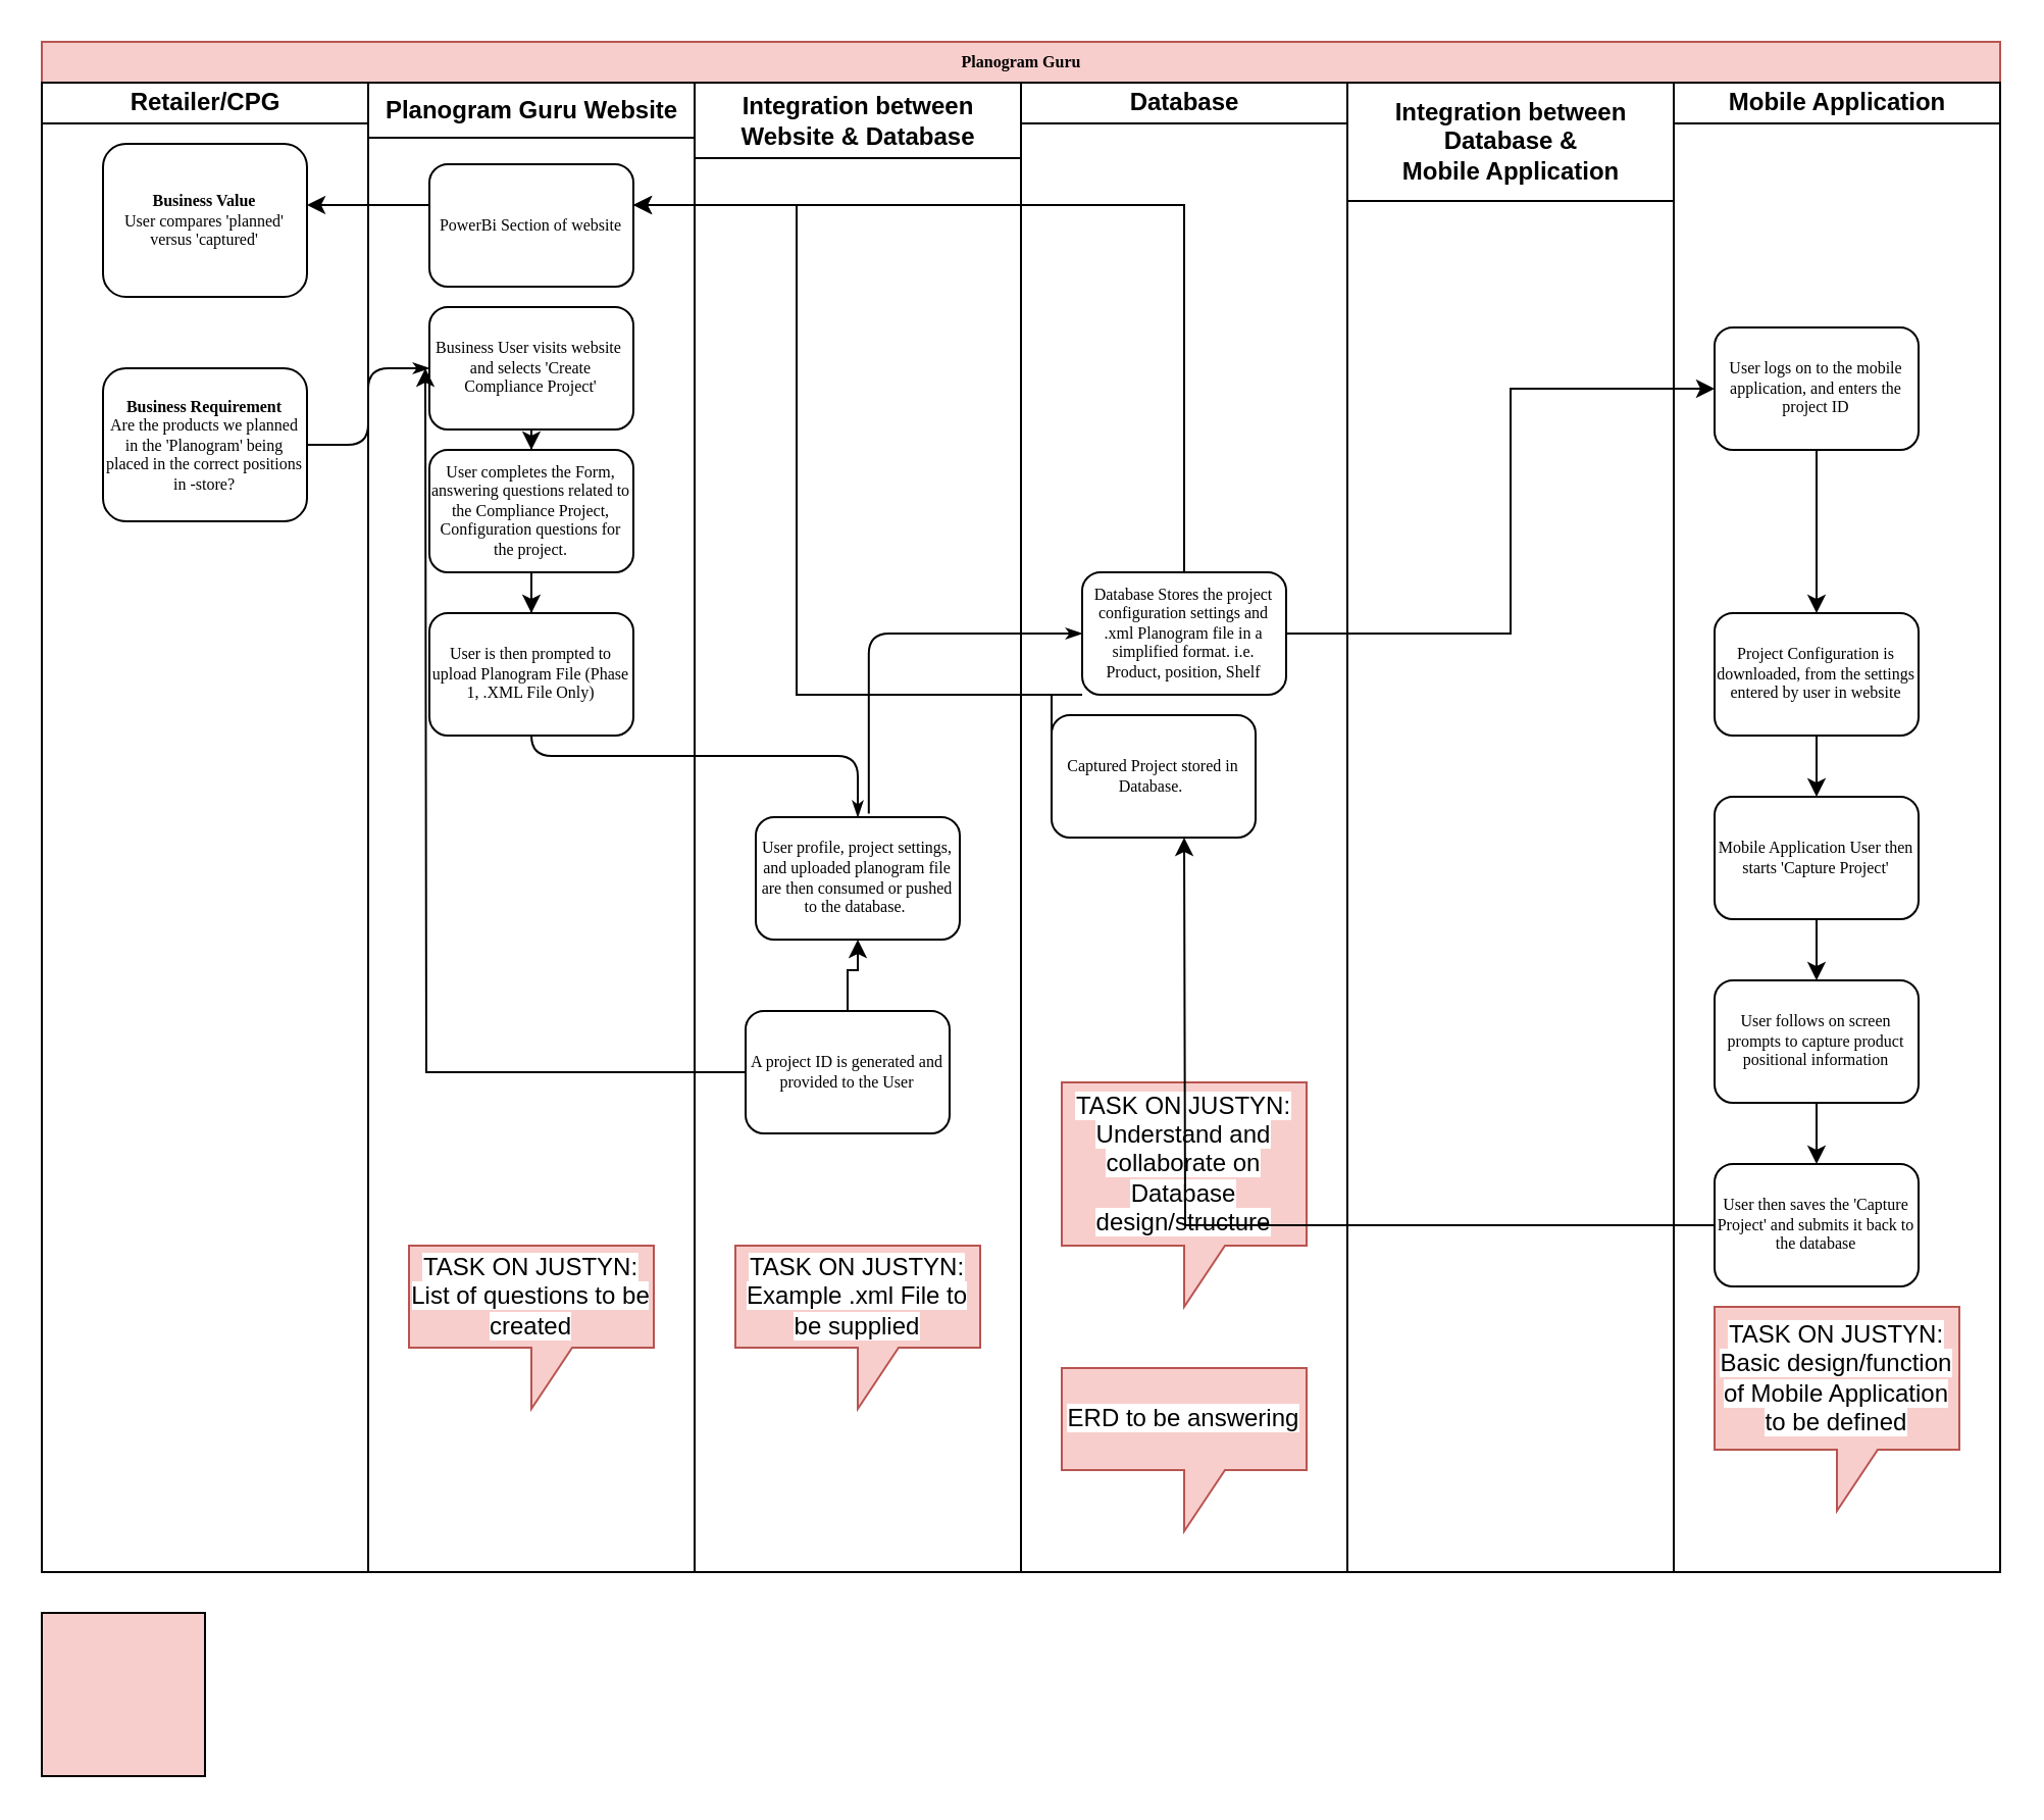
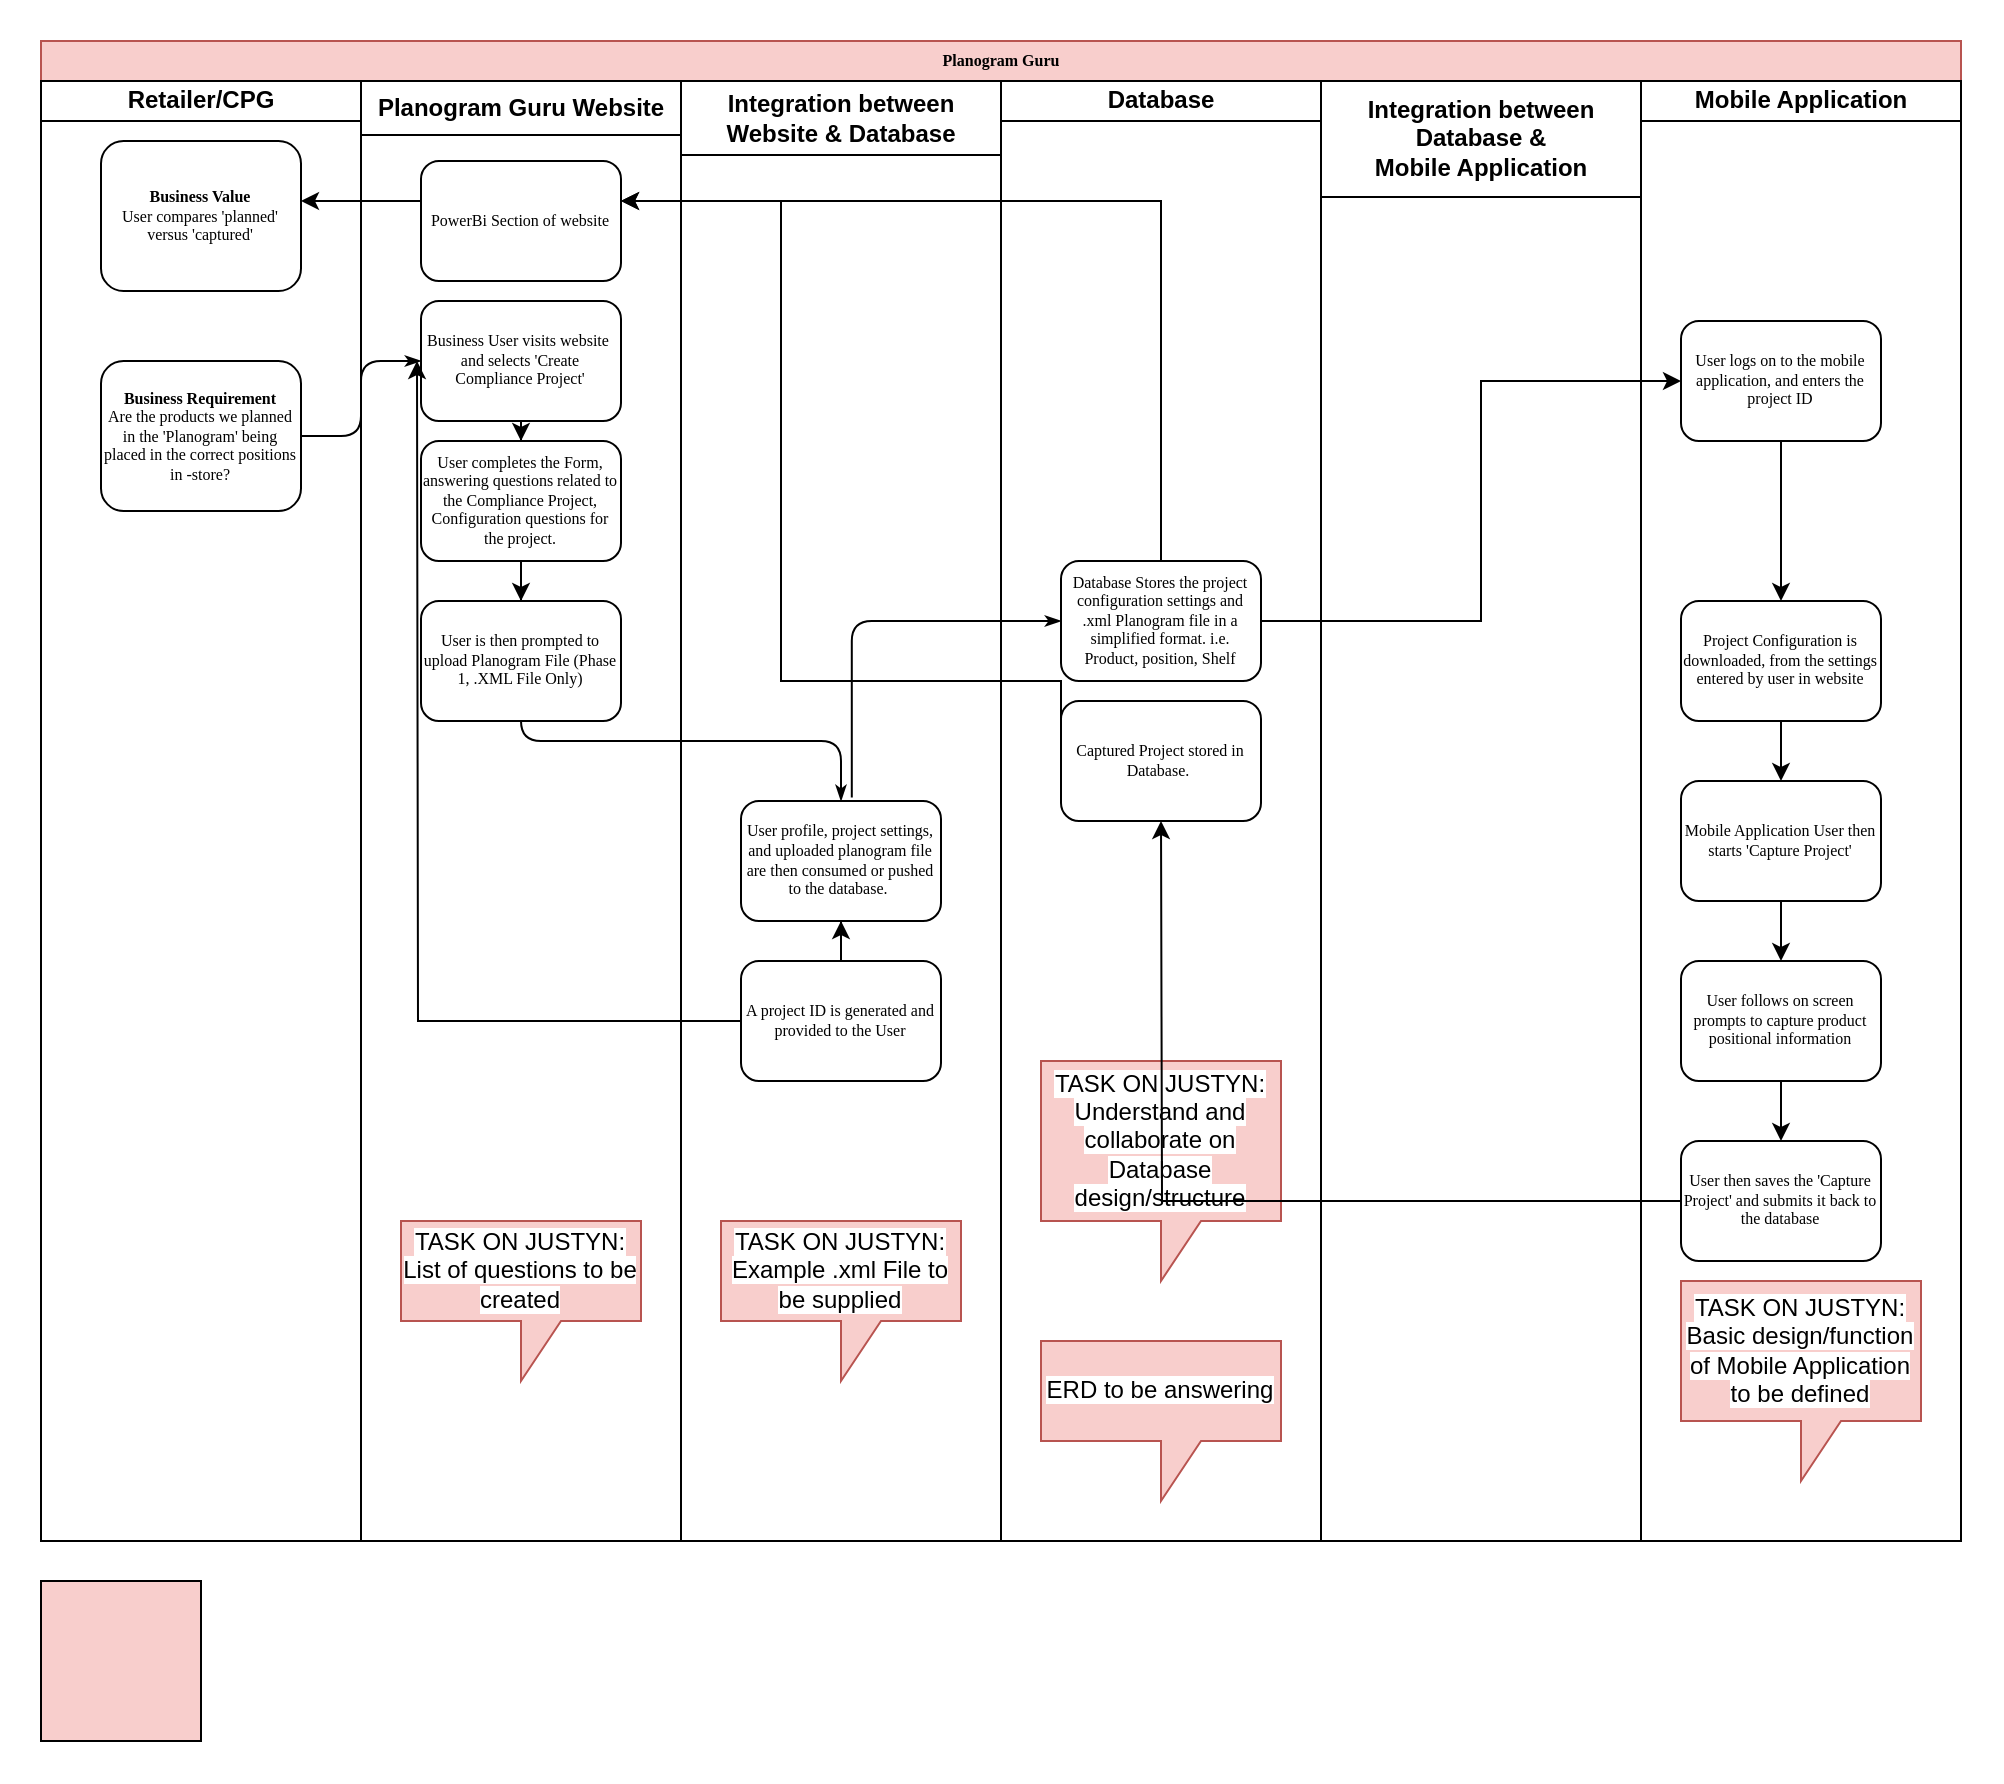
- <mxCell id="25" value="Captured Project stored in Database.&amp;nbsp;" style="rounded=1;whiteSpace=wrap;html=1;shadow=0;labelBackgroundColor=none;strokeWidth=1;fontFamily=Verdana;fontSize=8;align=center;" parent="22" vertex="1"><mxGeometry x="15" y="310" width="100" height="60" as="geometry" /></mxCell>
+ <mxCell id="25" value="Captured Project stored in Database.&amp;nbsp;" style="rounded=1;whiteSpace=wrap;html=1;shadow=0;labelBackgroundColor=none;strokeWidth=1;fontFamily=Verdana;fontSize=8;align=center;" parent="22" vertex="1"><mxGeometry x="30" y="310" width="100" height="60" as="geometry" /></mxCell>
- <mxCell id="20" value="A project ID is generated and provided to the User" style="rounded=1;whiteSpace=wrap;html=1;shadow=0;labelBackgroundColor=none;strokeWidth=1;fontFamily=Verdana;fontSize=8;align=center;" parent="17" vertex="1"><mxGeometry x="25" y="455" width="100" height="60" as="geometry" /></mxCell>
+ <mxCell id="20" value="A project ID is generated and provided to the User" style="rounded=1;whiteSpace=wrap;html=1;shadow=0;labelBackgroundColor=none;strokeWidth=1;fontFamily=Verdana;fontSize=8;align=center;" parent="17" vertex="1"><mxGeometry x="30" y="440" width="100" height="60" as="geometry" /></mxCell>
